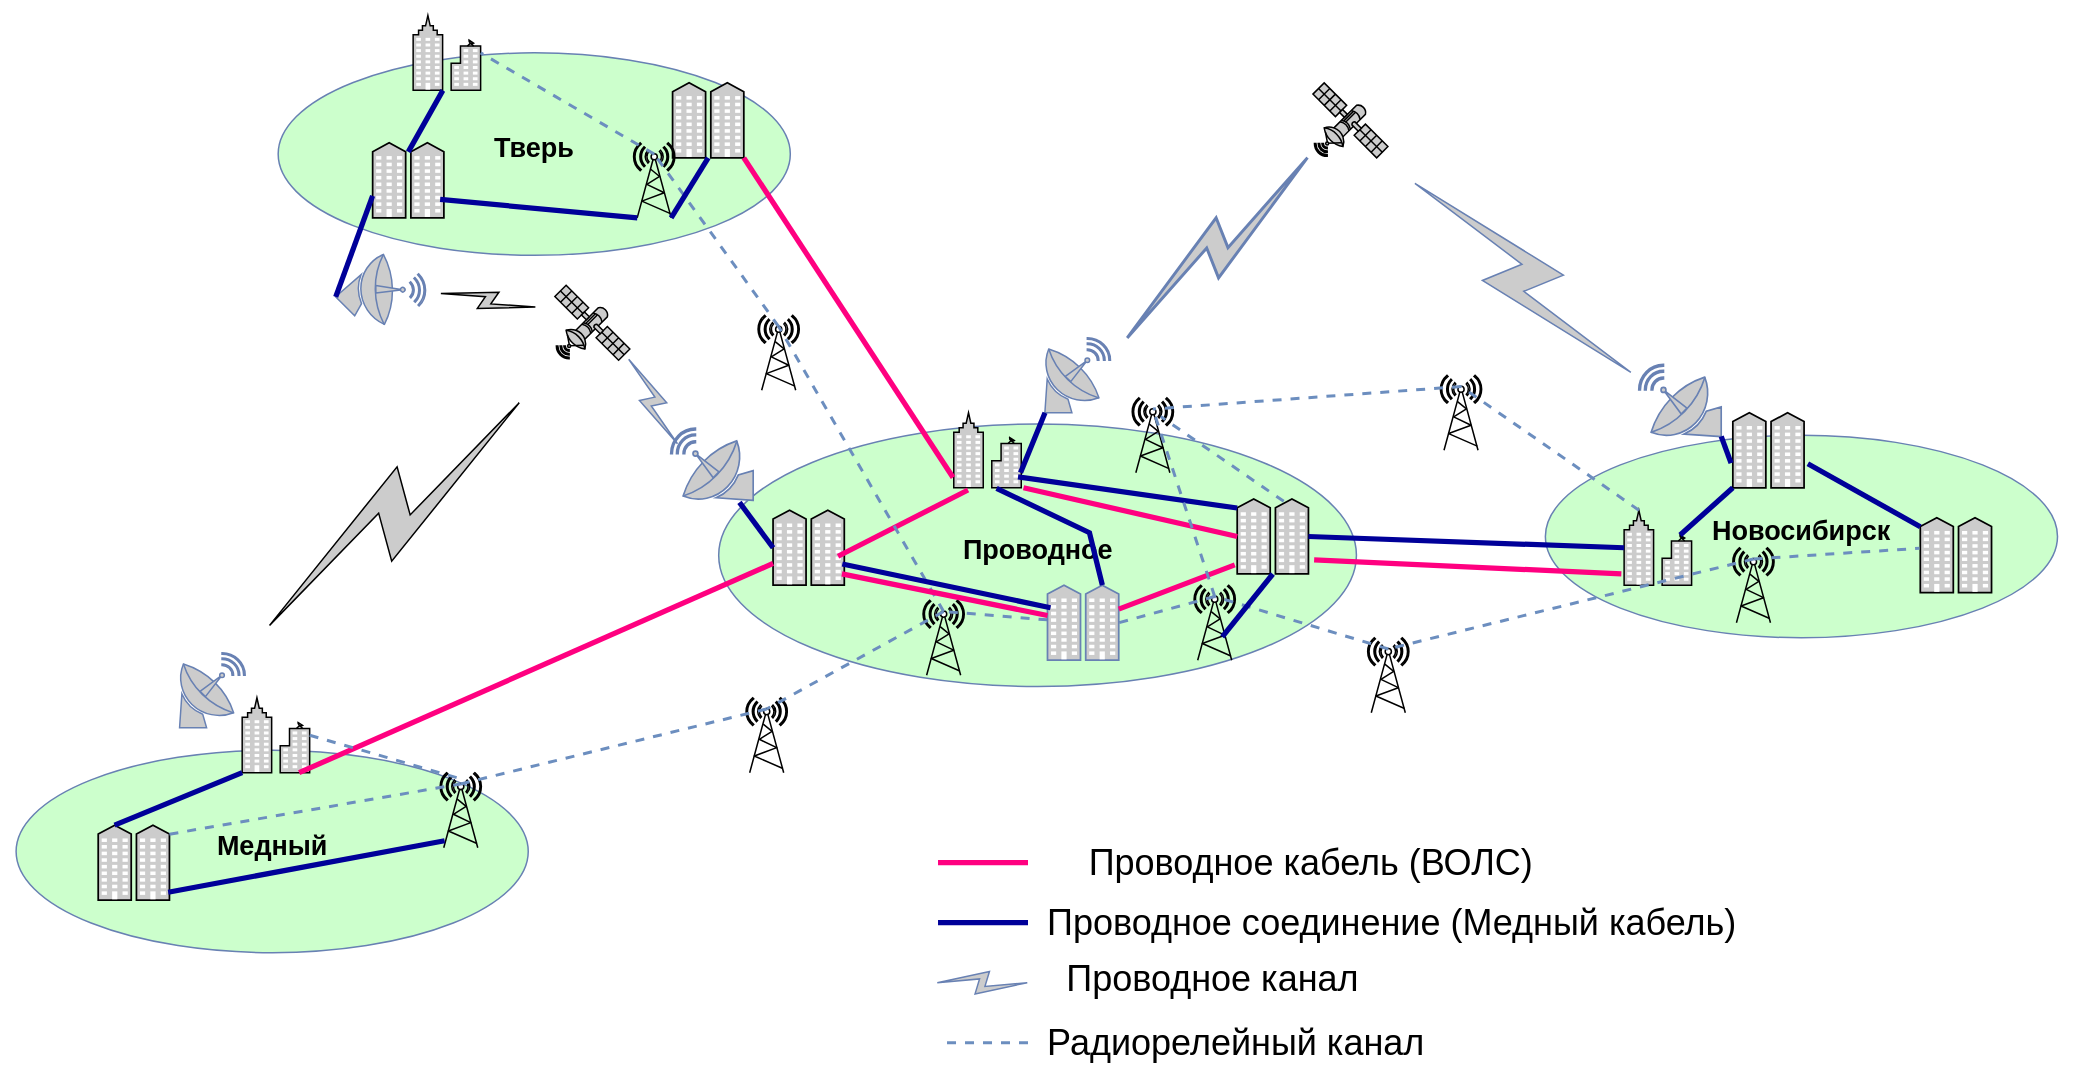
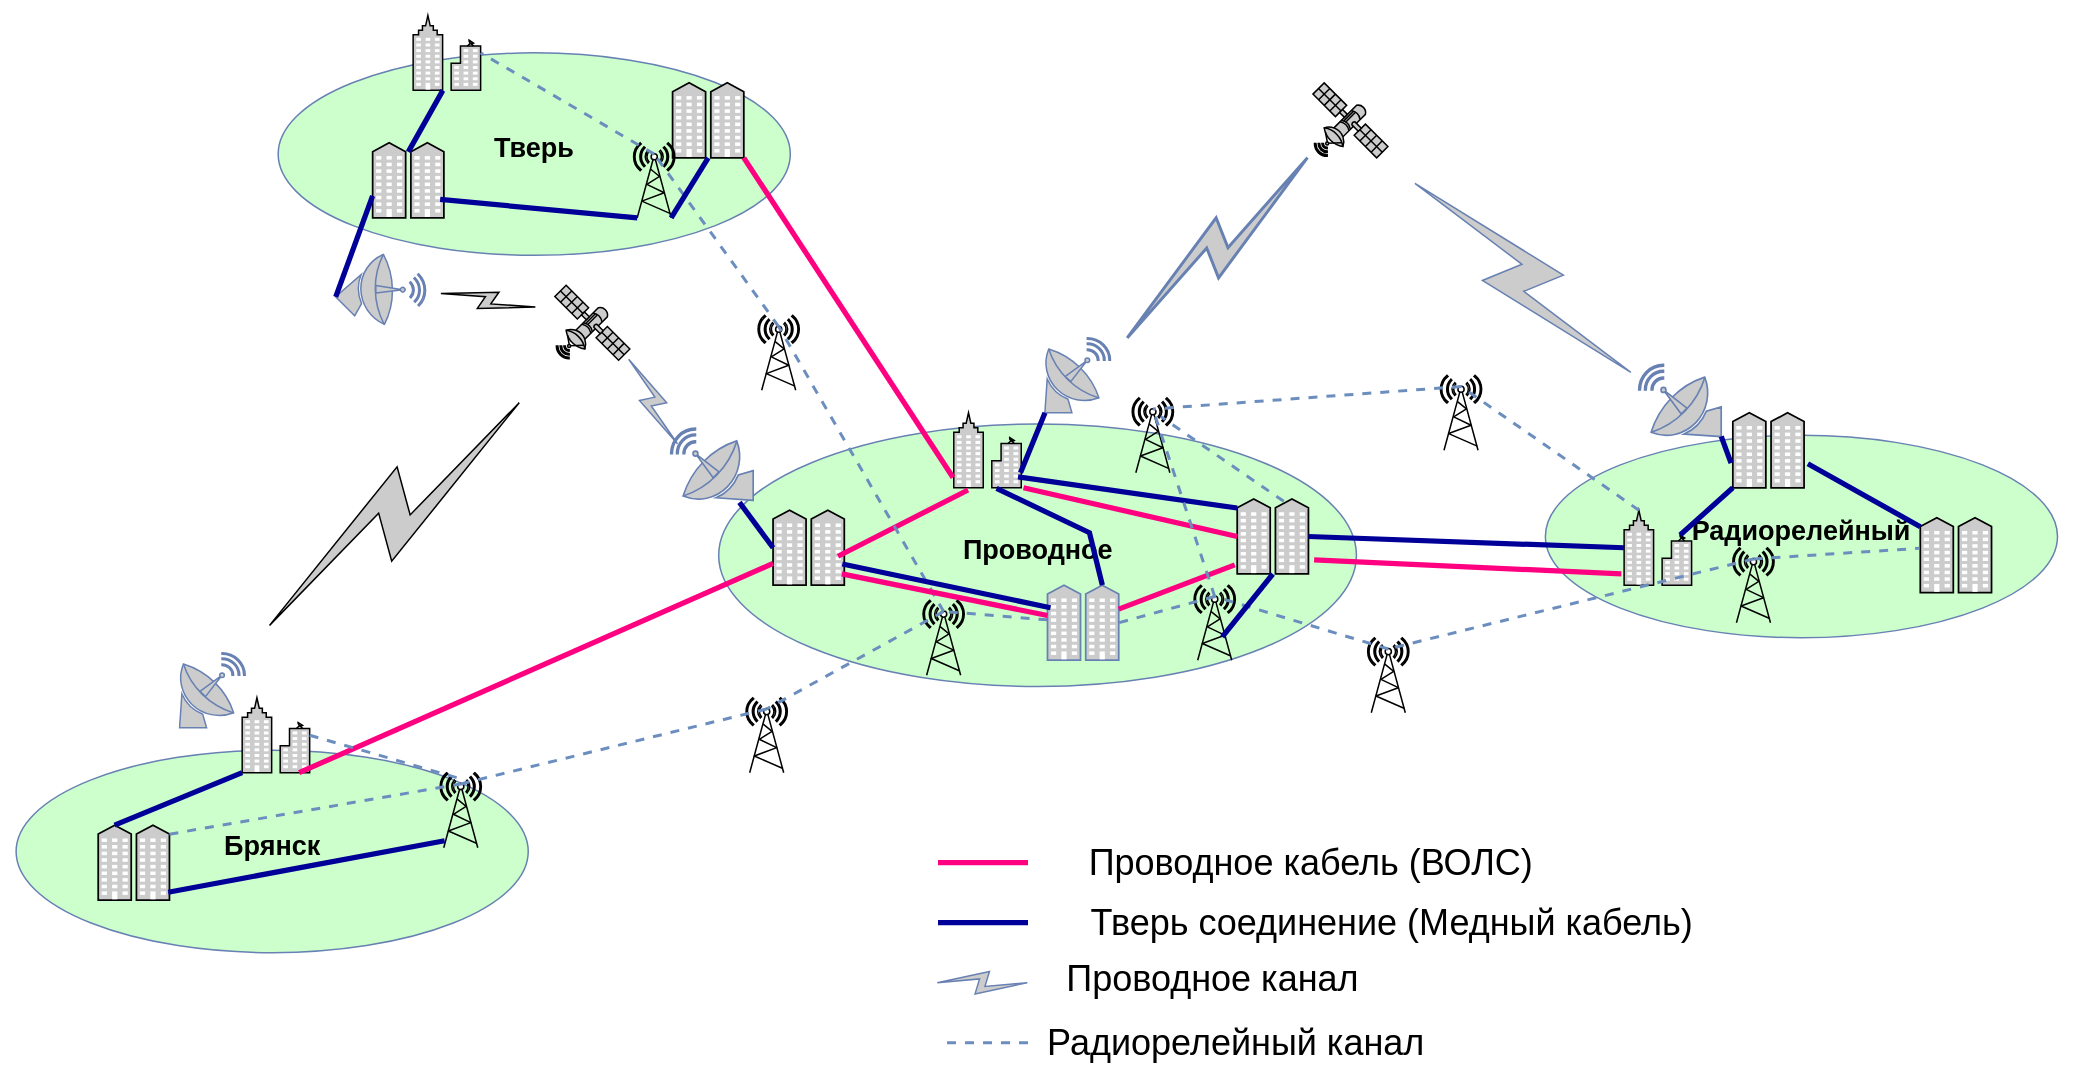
- <mxCell id="5" value="&lt;b&gt;&lt;font style=&quot;font-size: 36px;&quot;&gt;Новосибирск&lt;/font&gt;&lt;/b&gt;" style="ellipse;whiteSpace=wrap;html=1;rounded=1;shadow=0;comic=0;labelBackgroundColor=none;strokeColor=#6881B3;strokeWidth=2;fillColor=#CCFFCC;fontFamily=Helvetica;fontSize=22;fontColor=#000000;verticalAlign=middle;gradientColor=none;gradientDirection=north;spacingBottom=17;" parent="1" vertex="1"><mxGeometry x="2060" y="580" width="683" height="270" as="geometry" /></mxCell>
+ <mxCell id="5" value="&lt;b&gt;&lt;font style=&quot;font-size: 36px;&quot;&gt;Радиорелейный&lt;/font&gt;&lt;/b&gt;" style="ellipse;whiteSpace=wrap;html=1;rounded=1;shadow=0;comic=0;labelBackgroundColor=none;strokeColor=#6881B3;strokeWidth=2;fillColor=#CCFFCC;fontFamily=Helvetica;fontSize=22;fontColor=#000000;verticalAlign=middle;gradientColor=none;gradientDirection=north;spacingBottom=17;" parent="1" vertex="1"><mxGeometry x="2060" y="580" width="683" height="270" as="geometry" /></mxCell>
- <mxCell id="6" value="&lt;b&gt;&lt;font style=&quot;font-size: 36px;&quot;&gt;Медный&lt;/font&gt;&lt;/b&gt;" style="ellipse;whiteSpace=wrap;html=1;rounded=1;shadow=0;comic=0;labelBackgroundColor=none;strokeColor=#6881B3;strokeWidth=2;fillColor=#CCFFCC;fontFamily=Helvetica;fontSize=22;fontColor=#000000;verticalAlign=middle;gradientColor=none;gradientDirection=north;spacingBottom=17;" parent="1" vertex="1"><mxGeometry x="20.5" y="1000" width="683" height="270" as="geometry" /></mxCell>
+ <mxCell id="6" value="&lt;b&gt;&lt;font style=&quot;font-size: 36px;&quot;&gt;Брянск&lt;/font&gt;&lt;/b&gt;" style="ellipse;whiteSpace=wrap;html=1;rounded=1;shadow=0;comic=0;labelBackgroundColor=none;strokeColor=#6881B3;strokeWidth=2;fillColor=#CCFFCC;fontFamily=Helvetica;fontSize=22;fontColor=#000000;verticalAlign=middle;gradientColor=none;gradientDirection=north;spacingBottom=17;" parent="1" vertex="1"><mxGeometry x="20.5" y="1000" width="683" height="270" as="geometry" /></mxCell>
- <mxCell id="89" value="&lt;font style=&quot;&quot;&gt;&lt;font style=&quot;font-size: 48px;&quot;&gt;Проводное соединение (Медный&lt;span style=&quot;white-space: pre;&quot;&gt; &lt;/span&gt;кабель)&lt;/font&gt;&lt;br&gt;&lt;/font&gt;" style="text;html=1;align=center;verticalAlign=middle;resizable=0;points=[];autosize=1;strokeColor=none;fillColor=none;" parent="1" vertex="1"><mxGeometry x="1385" y="1195" width="940" height="70" as="geometry" /></mxCell>
+ <mxCell id="89" value="&lt;font style=&quot;&quot;&gt;&lt;font style=&quot;font-size: 48px;&quot;&gt;Тверь соединение (Медный&lt;span style=&quot;white-space: pre;&quot;&gt; &lt;/span&gt;кабель)&lt;/font&gt;&lt;br&gt;&lt;/font&gt;" style="text;html=1;align=center;verticalAlign=middle;resizable=0;points=[];autosize=1;strokeColor=none;fillColor=none;" parent="1" vertex="1"><mxGeometry x="1385" y="1195" width="940" height="70" as="geometry" /></mxCell>
